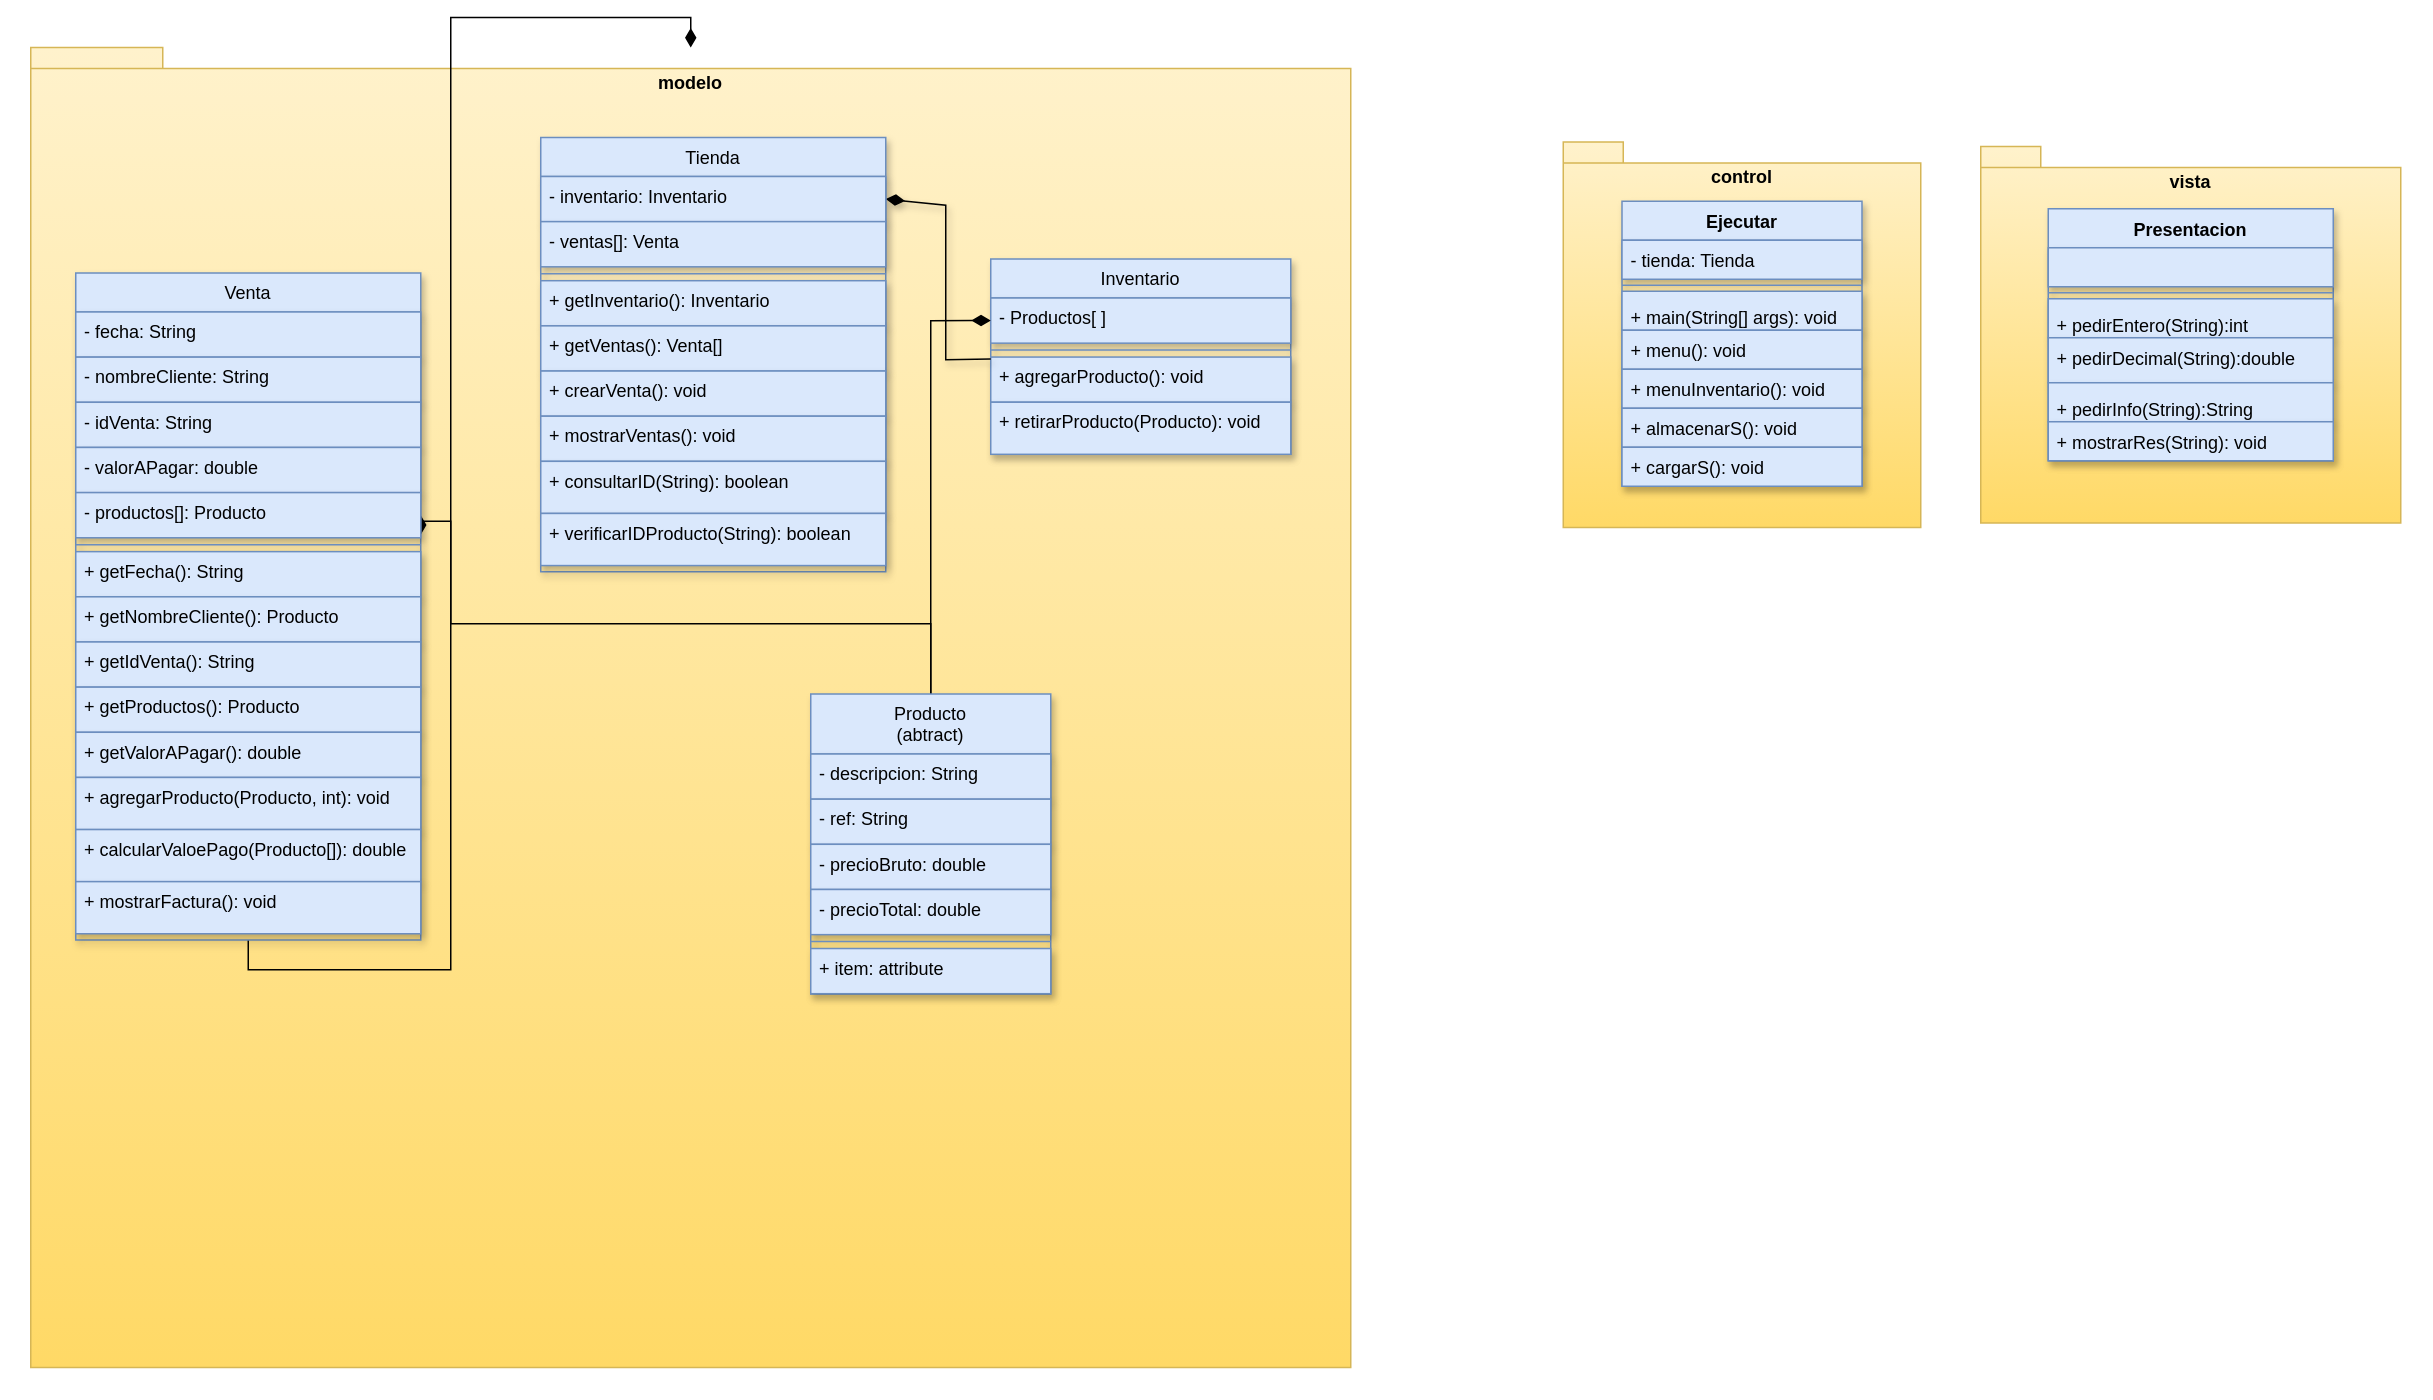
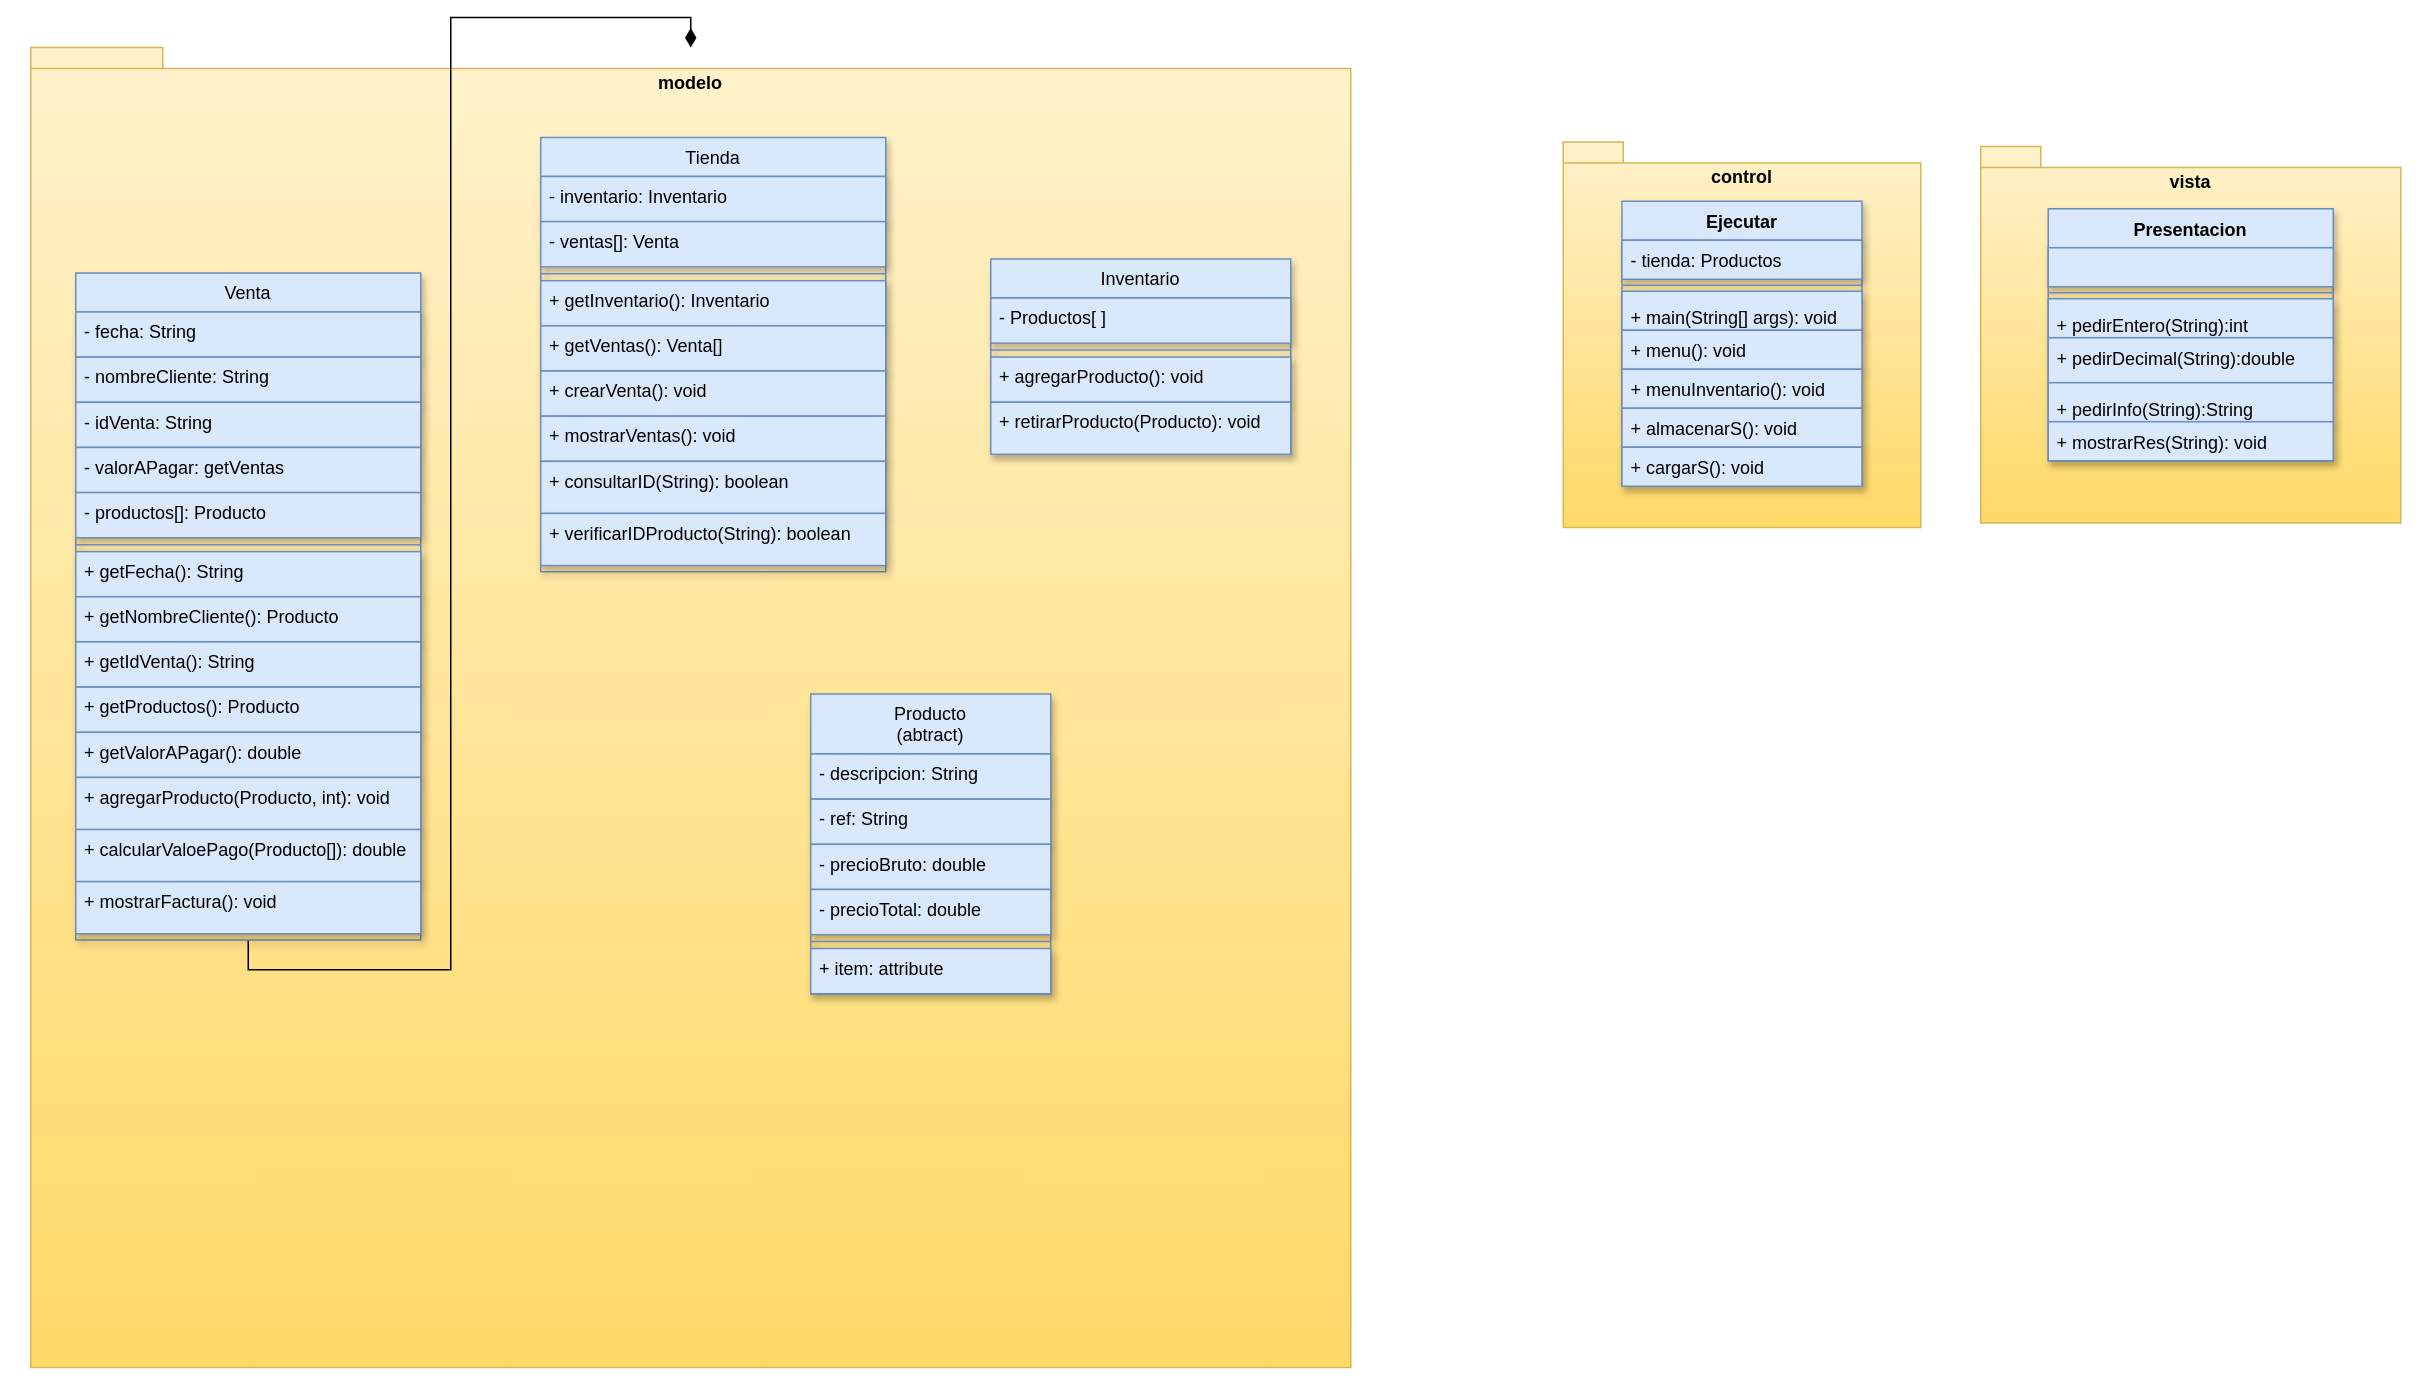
- <mxCell id="57" value="- tienda: Tienda" style="text;strokeColor=#6c8ebf;fillColor=#dae8fc;align=left;verticalAlign=top;spacingLeft=4;spacingRight=4;overflow=hidden;rotatable=0;points=[[0,0.5],[1,0.5]];portConstraint=eastwest;whiteSpace=wrap;html=1;shadow=1;" vertex="1" parent="56"><mxGeometry y="26" width="160" height="26" as="geometry" /></mxCell>
+ <mxCell id="57" value="- tienda: Productos" style="text;strokeColor=#6c8ebf;fillColor=#dae8fc;align=left;verticalAlign=top;spacingLeft=4;spacingRight=4;overflow=hidden;rotatable=0;points=[[0,0.5],[1,0.5]];portConstraint=eastwest;whiteSpace=wrap;html=1;shadow=1;" vertex="1" parent="56"><mxGeometry y="26" width="160" height="26" as="geometry" /></mxCell>
- <mxCell id="18" value="" style="endArrow=diamondThin;endFill=1;endSize=10;html=1;rounded=0;fontFamily=Helvetica;fontSize=12;fontColor=default;fontStyle=2;entryX=1;entryY=0.5;entryDx=0;entryDy=0;entryPerimeter=0;shadow=1;" parent="2" source="4" target="20" edge="1"><mxGeometry width="160" relative="1" as="geometry"><mxPoint x="530" y="372.63" as="sourcePoint" /><mxPoint x="690" y="372.63" as="targetPoint" /><Array as="points"><mxPoint x="610" y="208.209" /><mxPoint x="610" y="105.156" /></Array></mxGeometry></mxCell>
- <mxCell id="9" style="edgeStyle=orthogonalEdgeStyle;rounded=0;orthogonalLoop=1;jettySize=auto;html=1;entryX=0;entryY=0.5;entryDx=0;entryDy=0;fontFamily=Helvetica;fontSize=12;fontColor=default;fontStyle=1;resizable=1;endArrow=diamondThin;endFill=1;endSize=10;" edge="1" parent="2" source="11" target="5"><mxGeometry relative="1" as="geometry" /></mxCell>
- <mxCell id="34" value="- valorAPagar: double" style="text;align=left;verticalAlign=top;spacingLeft=4;spacingRight=4;overflow=hidden;rotatable=0;points=[[0,0.5],[1,0.5]];portConstraint=eastwest;fillColor=#dae8fc;strokeColor=#6c8ebf;shadow=1;" vertex="1" parent="30"><mxGeometry y="116.316" width="230" height="30.105" as="geometry" /></mxCell>
+ <mxCell id="34" value="- valorAPagar: getVentas" style="text;align=left;verticalAlign=top;spacingLeft=4;spacingRight=4;overflow=hidden;rotatable=0;points=[[0,0.5],[1,0.5]];portConstraint=eastwest;fillColor=#dae8fc;strokeColor=#6c8ebf;shadow=1;" vertex="1" parent="30"><mxGeometry y="116.316" width="230" height="30.105" as="geometry" /></mxCell>
- <mxCell id="10" style="edgeStyle=orthogonalEdgeStyle;rounded=0;orthogonalLoop=1;jettySize=auto;html=1;entryX=1;entryY=0.5;entryDx=0;entryDy=0;fontFamily=Helvetica;fontSize=12;fontColor=default;fontStyle=1;resizable=1;endArrow=diamondThin;endFill=1;endSize=10;" edge="1" parent="2" source="11" target="35"><mxGeometry relative="1" as="geometry"><Array as="points"><mxPoint x="600" y="384.209" /><mxPoint x="280" y="384.209" /><mxPoint x="280" y="315.893" /></Array></mxGeometry></mxCell>
